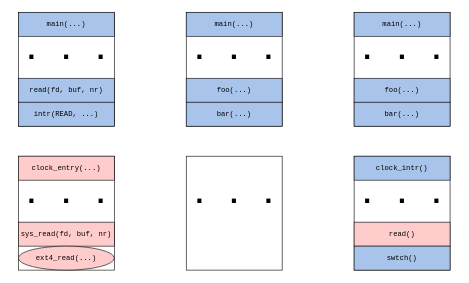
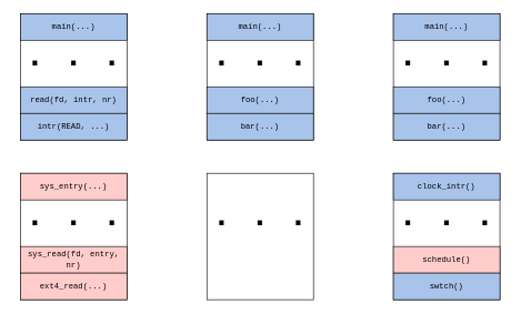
- <mxCell id="3" value="&lt;font face=&quot;Courier New&quot;&gt;read(fd, buf, nr)&lt;/font&gt;" style="rounded=0;whiteSpace=wrap;html=1;fillColor=#A9C4EB;" parent="1" vertex="1"><mxGeometry x="30" y="130" width="160" height="40" as="geometry" /></mxCell>
+ <mxCell id="3" value="&lt;font face=&quot;Courier New&quot;&gt;read(fd, intr, nr)&lt;/font&gt;" style="rounded=0;whiteSpace=wrap;html=1;fillColor=#A9C4EB;" parent="1" vertex="1"><mxGeometry x="30" y="130" width="160" height="40" as="geometry" /></mxCell>
- <mxCell id="10" value="&lt;font face=&quot;Courier New&quot;&gt;clock_entry(...)&lt;/font&gt;" style="rounded=0;whiteSpace=wrap;html=1;fillColor=#FFCCCC;" parent="1" vertex="1"><mxGeometry x="30" y="260" width="160" height="40" as="geometry" /></mxCell>
+ <mxCell id="10" value="&lt;font face=&quot;Courier New&quot;&gt;sys_entry(...)&lt;/font&gt;" style="rounded=0;whiteSpace=wrap;html=1;fillColor=#FFCCCC;" parent="1" vertex="1"><mxGeometry x="30" y="260" width="160" height="40" as="geometry" /></mxCell>
- <mxCell id="8" value="&lt;font face=&quot;Courier New&quot;&gt;sys_read(fd, buf, nr)&lt;/font&gt;" style="rounded=0;whiteSpace=wrap;html=1;fillColor=#FFCCCC;" parent="1" vertex="1"><mxGeometry x="30" y="370" width="160" height="40" as="geometry" /></mxCell>
+ <mxCell id="8" value="&lt;font face=&quot;Courier New&quot;&gt;sys_read(fd, entry, nr)&lt;/font&gt;" style="rounded=0;whiteSpace=wrap;html=1;fillColor=#FFCCCC;" parent="1" vertex="1"><mxGeometry x="30" y="370" width="160" height="40" as="geometry" /></mxCell>
- <mxCell id="25" value="&lt;font face=&quot;Courier New&quot;&gt;read()&lt;/font&gt;" style="rounded=0;whiteSpace=wrap;html=1;fillColor=#FFCCCC;" parent="1" vertex="1"><mxGeometry x="590" y="370" width="160" height="40" as="geometry" /></mxCell>
+ <mxCell id="25" value="&lt;font face=&quot;Courier New&quot;&gt;schedule()&lt;/font&gt;" style="rounded=0;whiteSpace=wrap;html=1;fillColor=#FFCCCC;" parent="1" vertex="1"><mxGeometry x="590" y="370" width="160" height="40" as="geometry" /></mxCell>
- <mxCell id="9" value="&lt;font face=&quot;Courier New&quot;&gt;ext4_read(...)&lt;/font&gt;" style="ellipse;whiteSpace=wrap;html=1;fillColor=#FFCCCC;" parent="1" vertex="1"><mxGeometry x="30" y="410" width="160" height="40" as="geometry" /></mxCell>
+ <mxCell id="9" value="&lt;font face=&quot;Courier New&quot;&gt;ext4_read(...)&lt;/font&gt;" style="rounded=0;whiteSpace=wrap;html=1;fillColor=#FFCCCC;" parent="1" vertex="1"><mxGeometry x="30" y="410" width="160" height="40" as="geometry" /></mxCell>
